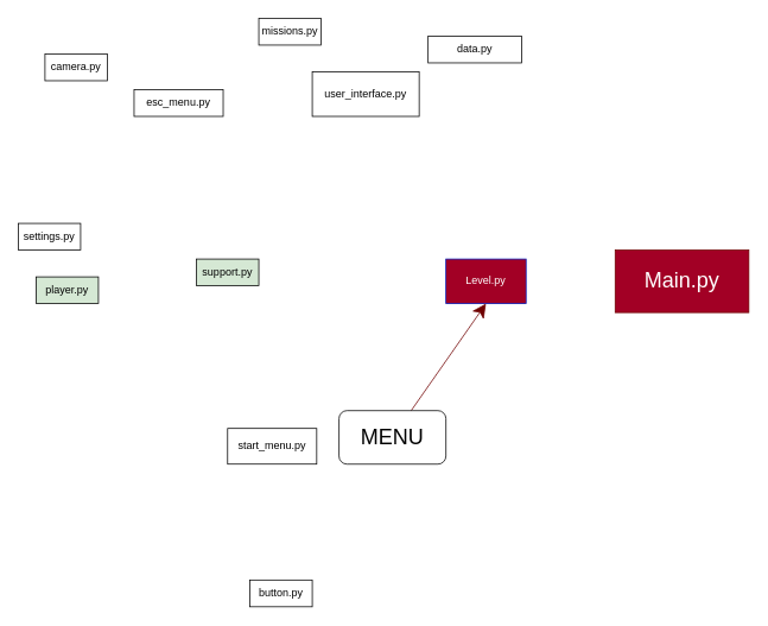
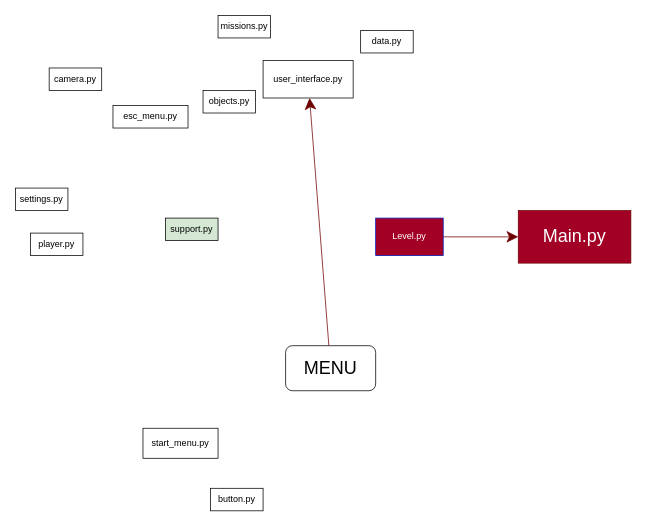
- <mxCell id="5" value="data.py" style="rounded=0;whiteSpace=wrap;html=1;" vertex="1" parent="1"><mxGeometry x="480" y="40" width="105" height="30" as="geometry" /></mxCell>
+ <mxCell id="5" value="data.py" style="rounded=0;whiteSpace=wrap;html=1;" vertex="1" parent="1"><mxGeometry x="480" y="40" width="70" height="30" as="geometry" /></mxCell>
- <mxCell id="7" value="camera.py" style="rounded=0;whiteSpace=wrap;html=1;" vertex="1" parent="1"><mxGeometry x="50" y="60" width="70" height="30" as="geometry" /></mxCell>
+ <mxCell id="7" value="camera.py" style="rounded=0;whiteSpace=wrap;html=1;" vertex="1" parent="1"><mxGeometry x="65" y="90" width="70" height="30" as="geometry" /></mxCell>
- <mxCell id="8" value="esc_menu.py" style="rounded=0;whiteSpace=wrap;html=1;" vertex="1" parent="1"><mxGeometry x="150" y="100" width="100" height="30" as="geometry" /></mxCell>
+ <mxCell id="8" value="esc_menu.py" style="rounded=0;whiteSpace=wrap;html=1;" vertex="1" parent="1"><mxGeometry x="150" y="140" width="100" height="30" as="geometry" /></mxCell>
+ <mxCell id="10" value="objects.py" style="rounded=0;whiteSpace=wrap;html=1;" vertex="1" parent="1"><mxGeometry x="270" y="120" width="70" height="30" as="geometry" /></mxCell>
+ <mxCell id="3" value="" style="edgeStyle=none;html=1;fontSize=24;fillColor=#a20025;strokeColor=#6F0000;endSize=13;startSize=12;" edge="1" parent="1" source="4" target="2"><mxGeometry relative="1" as="geometry" /></mxCell>
- <mxCell id="11" value="player.py" style="rounded=0;whiteSpace=wrap;html=1;fillColor=#d5e8d4;" vertex="1" parent="1"><mxGeometry x="40" y="310" width="70" height="30" as="geometry" /></mxCell>
+ <mxCell id="11" value="player.py" style="rounded=0;whiteSpace=wrap;html=1;" vertex="1" parent="1"><mxGeometry x="40" y="310" width="70" height="30" as="geometry" /></mxCell>
- <mxCell id="16" style="edgeStyle=none;html=1;entryX=0.5;entryY=1;entryDx=0;entryDy=0;fontSize=24;startSize=12;endSize=13;fillColor=#a20025;strokeColor=#6F0000;" edge="1" parent="1" source="17" target="4"><mxGeometry relative="1" as="geometry" /></mxCell>
+ <mxCell id="16" style="edgeStyle=none;html=1;fontSize=24;startSize=12;endSize=13;fillColor=#a20025;strokeColor=#6F0000;" edge="1" parent="1" source="17" target="15"><mxGeometry relative="1" as="geometry" /></mxCell>
- <mxCell id="13" value="start_menu.py" style="rounded=0;whiteSpace=wrap;html=1;" vertex="1" parent="1"><mxGeometry x="255" y="480" width="100" height="40" as="geometry" /></mxCell>
+ <mxCell id="13" value="start_menu.py" style="rounded=0;whiteSpace=wrap;html=1;" vertex="1" parent="1"><mxGeometry x="190" y="570" width="100" height="40" as="geometry" /></mxCell>
